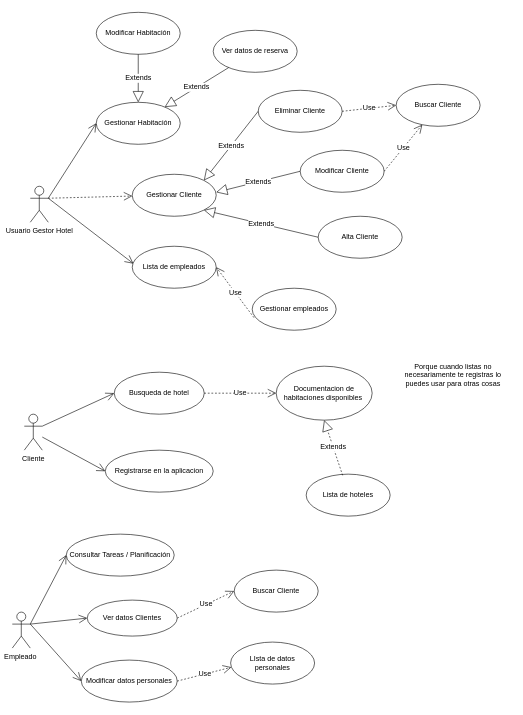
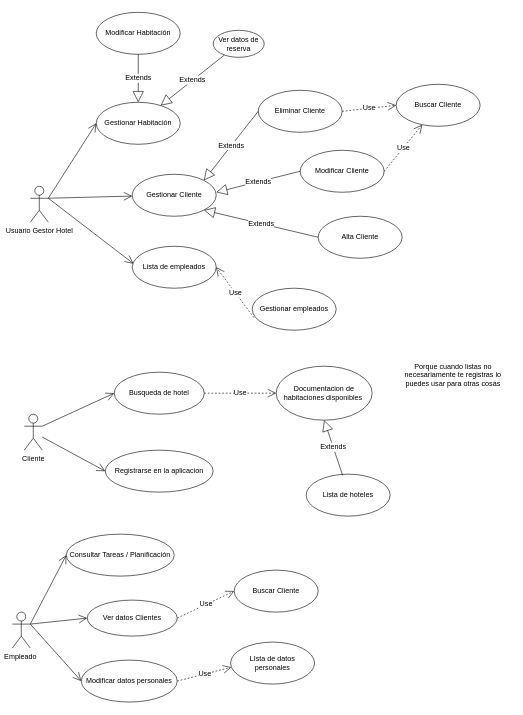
- <mxCell id="32" value="Ver datos de reserva" style="ellipse;whiteSpace=wrap;html=1;rounded=0;strokeColor=default;fontFamily=Helvetica;fontSize=12;fontColor=default;fillColor=default;" vertex="1" parent="1"><mxGeometry x="355" y="50" width="140" height="70" as="geometry" /></mxCell>
+ <mxCell id="32" value="Ver datos de reserva" style="ellipse;whiteSpace=wrap;html=1;rounded=0;strokeColor=default;fontFamily=Helvetica;fontSize=12;fontColor=default;fillColor=default;" vertex="1" parent="1"><mxGeometry x="355" y="50" width="85" height="45" as="geometry" /></mxCell>
- <mxCell id="12" value="" style="endArrow=open;endFill=1;endSize=12;html=1;rounded=0;fontFamily=Helvetica;fontSize=12;fontColor=default;exitX=1;exitY=0.333;exitDx=0;exitDy=0;exitPerimeter=0;dashed=1;" parent="1" source="2" target="5" edge="1"><mxGeometry width="160" relative="1" as="geometry"><mxPoint x="320" y="360" as="sourcePoint" /><mxPoint x="480" y="360" as="targetPoint" /></mxGeometry></mxCell>
+ <mxCell id="12" value="" style="endArrow=open;endFill=1;endSize=12;html=1;rounded=0;fontFamily=Helvetica;fontSize=12;fontColor=default;exitX=1;exitY=0.333;exitDx=0;exitDy=0;exitPerimeter=0;" parent="1" source="2" target="5" edge="1"><mxGeometry width="160" relative="1" as="geometry"><mxPoint x="320" y="360" as="sourcePoint" /><mxPoint x="480" y="360" as="targetPoint" /></mxGeometry></mxCell>
- <mxCell id="16" value="Extends" style="endArrow=block;endSize=16;endFill=0;html=1;rounded=0;fontFamily=Helvetica;fontSize=12;fontColor=default;exitX=0.434;exitY=0.028;exitDx=0;exitDy=0;entryX=0.5;entryY=1;entryDx=0;entryDy=0;exitPerimeter=0;dashed=1;" parent="1" source="15" target="7" edge="1"><mxGeometry x="0.004" width="160" relative="1" as="geometry"><mxPoint x="430" y="630" as="sourcePoint" /><mxPoint x="450" y="790" as="targetPoint" /><mxPoint as="offset" /></mxGeometry></mxCell>
+ <mxCell id="16" value="Extends" style="endArrow=block;endSize=16;endFill=0;html=1;rounded=0;fontFamily=Helvetica;fontSize=12;fontColor=default;exitX=0.434;exitY=0.028;exitDx=0;exitDy=0;entryX=0.5;entryY=1;entryDx=0;entryDy=0;exitPerimeter=0;" parent="1" source="15" target="7" edge="1"><mxGeometry x="0.004" width="160" relative="1" as="geometry"><mxPoint x="430" y="630" as="sourcePoint" /><mxPoint x="450" y="790" as="targetPoint" /><mxPoint as="offset" /></mxGeometry></mxCell>
